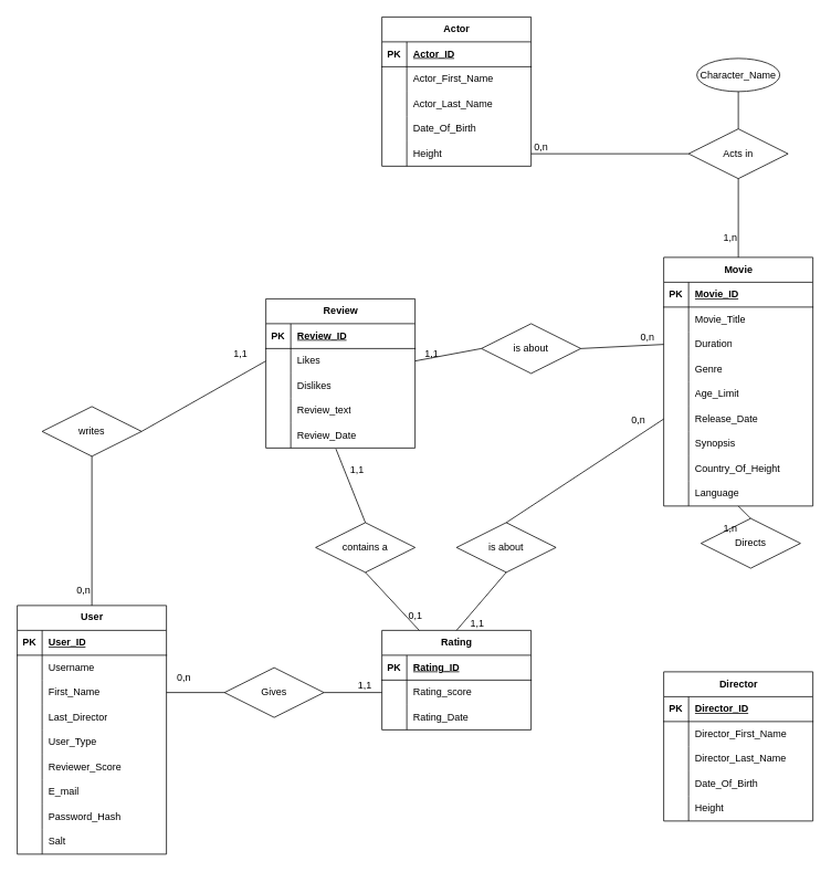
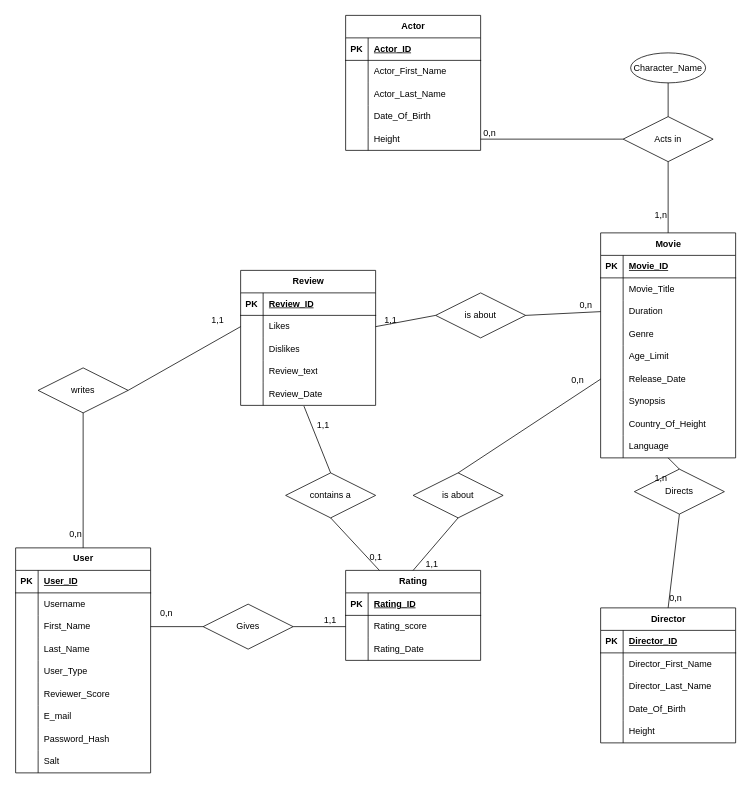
+ <mxCell id="117" value="" style="endArrow=none;html=1;rounded=0;exitX=0.5;exitY=0;exitDx=0;exitDy=0;entryX=0.5;entryY=1;entryDx=0;entryDy=0;" edge="1" parent="1" source="74" target="116"><mxGeometry relative="1" as="geometry"><mxPoint x="430" y="760" as="sourcePoint" /><mxPoint x="590" y="760" as="targetPoint" /></mxGeometry></mxCell>
+ <mxCell id="118" value="0,n" style="resizable=0;html=1;whiteSpace=wrap;align=left;verticalAlign=bottom;" connectable="0" vertex="1" parent="117"><mxGeometry x="-1" relative="1" as="geometry"><mxPoint y="-5" as="offset" /></mxGeometry></mxCell>
- <mxCell id="14" value="Last_Director" style="shape=partialRectangle;connectable=0;fillColor=none;top=0;left=0;bottom=0;right=0;align=left;spacingLeft=6;overflow=hidden;whiteSpace=wrap;html=1;" vertex="1" parent="12"><mxGeometry x="30" width="150" height="30" as="geometry"><mxRectangle width="150" height="30" as="alternateBounds" /></mxGeometry></mxCell>
+ <mxCell id="14" value="Last_Name" style="shape=partialRectangle;connectable=0;fillColor=none;top=0;left=0;bottom=0;right=0;align=left;spacingLeft=6;overflow=hidden;whiteSpace=wrap;html=1;" vertex="1" parent="12"><mxGeometry x="30" width="150" height="30" as="geometry"><mxRectangle width="150" height="30" as="alternateBounds" /></mxGeometry></mxCell>
